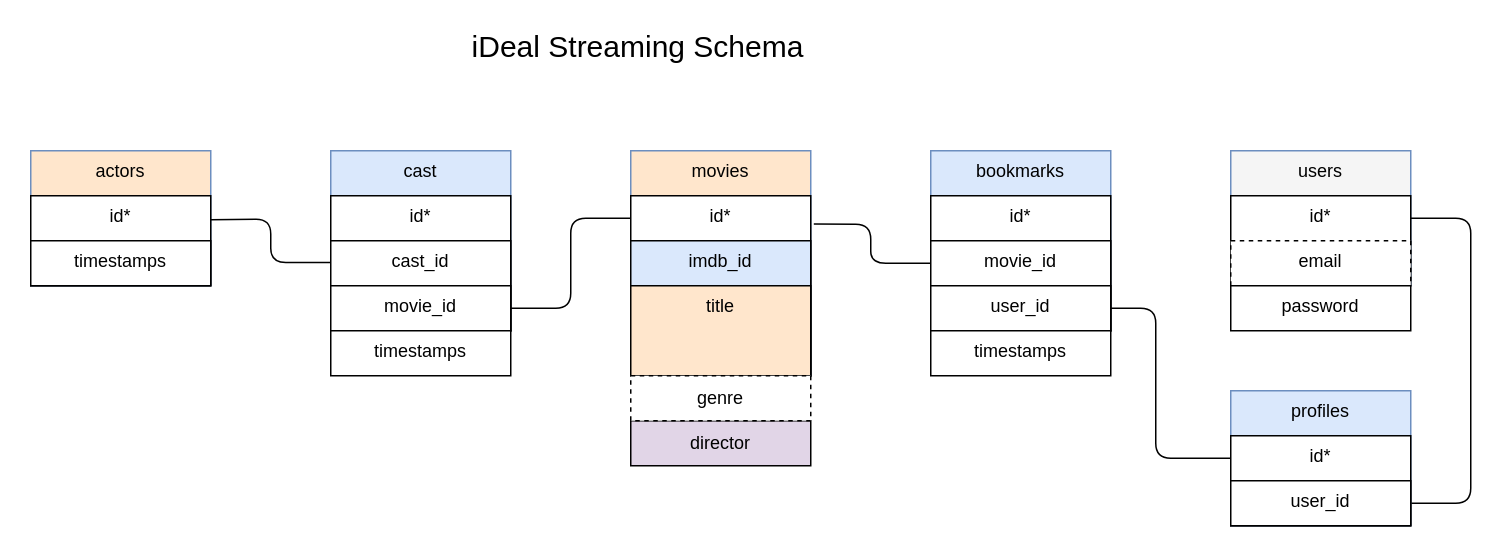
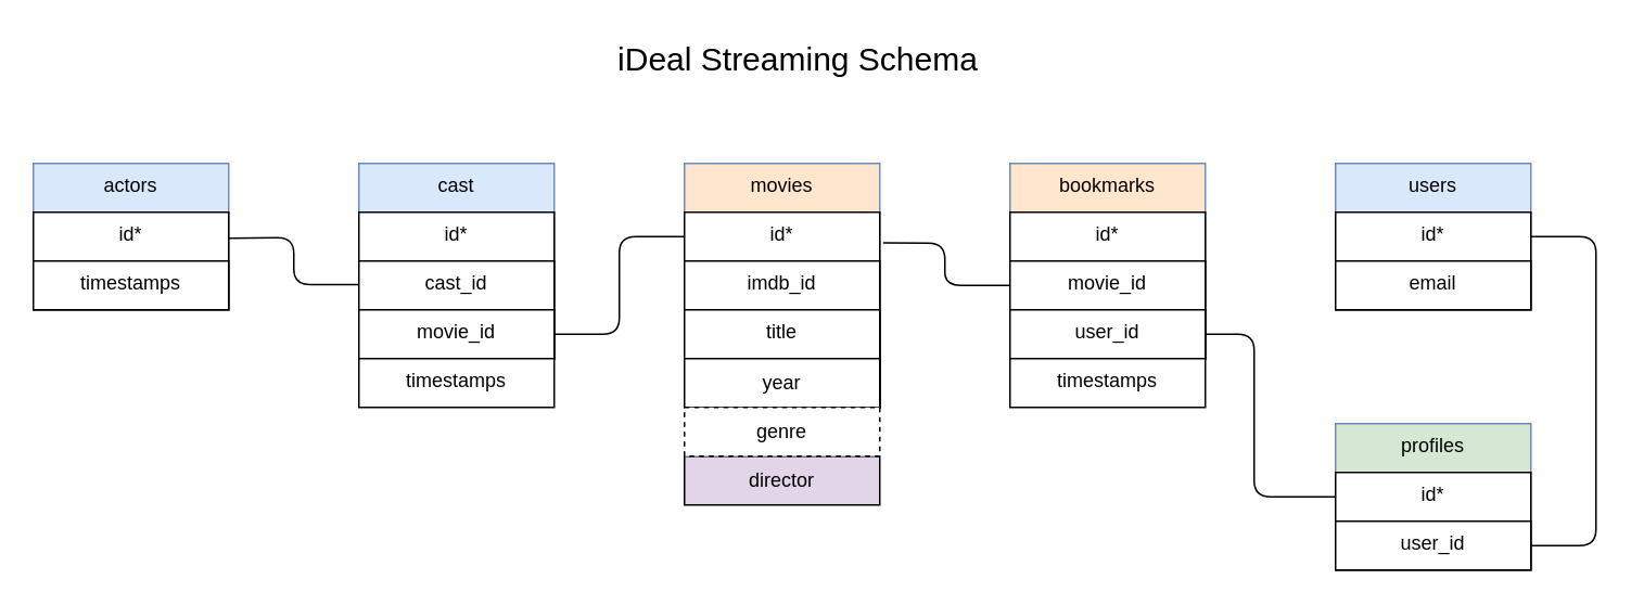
- <mxCell id="11" value="iDeal Streaming Schema" style="text;html=1;strokeColor=none;fillColor=none;align=center;verticalAlign=middle;whiteSpace=wrap;rounded=0;fontSize=20;" parent="1" vertex="1"><mxGeometry x="235" y="15" width="380" height="30" as="geometry" /></mxCell>
+ <mxCell id="11" value="iDeal Streaming Schema" style="text;html=1;strokeColor=none;fillColor=none;align=center;verticalAlign=middle;whiteSpace=wrap;rounded=0;fontSize=20;" parent="1" vertex="1"><mxGeometry x="300" y="20" width="380" height="30" as="geometry" /></mxCell>
- <mxCell id="20" value="actors" style="rounded=0;whiteSpace=wrap;html=1;verticalAlign=top;fillColor=#ffe6cc;strokeColor=#6c8ebf;fontColor=#000000;" parent="1" vertex="1"><mxGeometry x="20" y="100" width="120" height="90" as="geometry" /></mxCell>
+ <mxCell id="20" value="actors" style="rounded=0;whiteSpace=wrap;html=1;verticalAlign=top;fillColor=#dae8fc;strokeColor=#6c8ebf;fontColor=#000000;" parent="1" vertex="1"><mxGeometry x="20" y="100" width="120" height="90" as="geometry" /></mxCell>
- <mxCell id="13" value="bookmarks" style="rounded=0;whiteSpace=wrap;html=1;verticalAlign=top;fillColor=#dae8fc;strokeColor=#6c8ebf;fontColor=#000000;" parent="1" vertex="1"><mxGeometry x="620" y="100" width="120" height="120" as="geometry" /></mxCell>
+ <mxCell id="13" value="bookmarks" style="rounded=0;whiteSpace=wrap;html=1;verticalAlign=top;fillColor=#ffe6cc;strokeColor=#6c8ebf;fontColor=#000000;" parent="1" vertex="1"><mxGeometry x="620" y="100" width="120" height="120" as="geometry" /></mxCell>
- <mxCell id="7" value="users" style="rounded=0;whiteSpace=wrap;html=1;verticalAlign=top;fillColor=#f5f5f5;strokeColor=#6c8ebf;fontColor=#000000;" parent="1" vertex="1"><mxGeometry x="820" y="100" width="120" height="90" as="geometry" /></mxCell>
+ <mxCell id="7" value="users" style="rounded=0;whiteSpace=wrap;html=1;verticalAlign=top;fillColor=#dae8fc;strokeColor=#6c8ebf;fontColor=#000000;" parent="1" vertex="1"><mxGeometry x="820" y="100" width="120" height="90" as="geometry" /></mxCell>
- <mxCell id="4" value="imdb_id" style="rounded=0;whiteSpace=wrap;html=1;verticalAlign=top;fillColor=#dae8fc;" parent="1" vertex="1"><mxGeometry x="420" y="160" width="120" height="90" as="geometry" /></mxCell>
+ <mxCell id="4" value="imdb_id" style="rounded=0;whiteSpace=wrap;html=1;verticalAlign=top;" parent="1" vertex="1"><mxGeometry x="420" y="160" width="120" height="90" as="geometry" /></mxCell>
- <mxCell id="9" value="email" style="rounded=0;whiteSpace=wrap;html=1;verticalAlign=top;dashed=1;" parent="1" vertex="1"><mxGeometry x="820" y="160" width="120" height="30" as="geometry" /></mxCell>
+ <mxCell id="9" value="email" style="rounded=0;whiteSpace=wrap;html=1;verticalAlign=top;" parent="1" vertex="1"><mxGeometry x="820" y="160" width="120" height="30" as="geometry" /></mxCell>
- <mxCell id="5" value="title" style="rounded=0;whiteSpace=wrap;html=1;verticalAlign=top;fillColor=#ffe6cc;" parent="1" vertex="1"><mxGeometry x="420" y="190" width="120" height="60" as="geometry" /></mxCell>
+ <mxCell id="5" value="title" style="rounded=0;whiteSpace=wrap;html=1;verticalAlign=top;" parent="1" vertex="1"><mxGeometry x="420" y="190" width="120" height="60" as="geometry" /></mxCell>
- <mxCell id="30" value="password" style="rounded=0;whiteSpace=wrap;html=1;verticalAlign=top;" vertex="1" parent="1"><mxGeometry x="820" y="190" width="120" height="30" as="geometry" /></mxCell>
+ <mxCell id="6" value="&lt;span&gt;year&lt;/span&gt;" style="rounded=0;whiteSpace=wrap;html=1;" parent="1" vertex="1"><mxGeometry x="420" y="220" width="120" height="30" as="geometry" /></mxCell>
- <mxCell id="31" value="profiles" style="rounded=0;whiteSpace=wrap;html=1;verticalAlign=top;fillColor=#dae8fc;strokeColor=#6c8ebf;fontColor=#000000;" vertex="1" parent="1"><mxGeometry x="820" y="260" width="120" height="90" as="geometry" /></mxCell>
+ <mxCell id="31" value="profiles" style="rounded=0;whiteSpace=wrap;html=1;verticalAlign=top;fillColor=#d5e8d4;strokeColor=#6c8ebf;fontColor=#000000;" vertex="1" parent="1"><mxGeometry x="820" y="260" width="120" height="90" as="geometry" /></mxCell>
